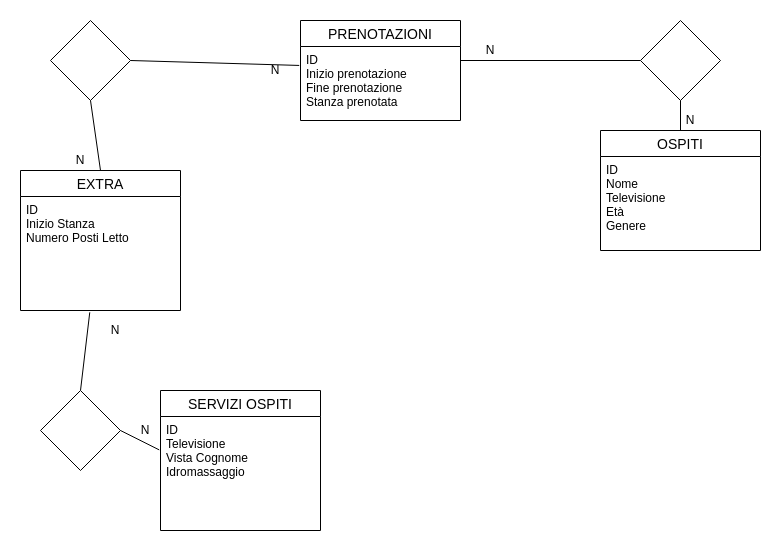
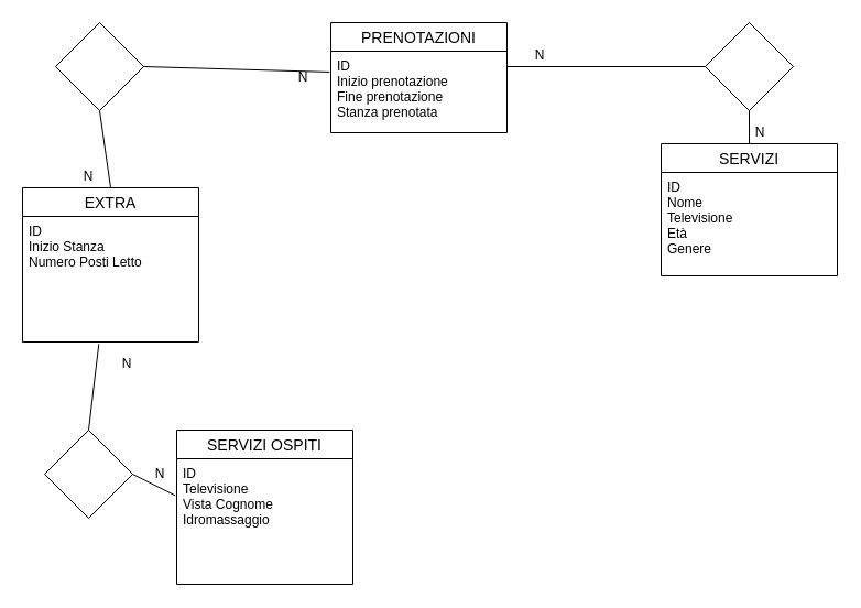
- <mxCell id="2" value="OSPITI" style="swimlane;fontStyle=0;childLayout=stackLayout;horizontal=1;startSize=26;horizontalStack=0;resizeParent=1;resizeParentMax=0;resizeLast=0;collapsible=1;marginBottom=0;align=center;fontSize=14;" vertex="1" parent="1"><mxGeometry x="600" y="130" width="160" height="120" as="geometry" /></mxCell>
+ <mxCell id="2" value="SERVIZI" style="swimlane;fontStyle=0;childLayout=stackLayout;horizontal=1;startSize=26;horizontalStack=0;resizeParent=1;resizeParentMax=0;resizeLast=0;collapsible=1;marginBottom=0;align=center;fontSize=14;" vertex="1" parent="1"><mxGeometry x="600" y="130" width="160" height="120" as="geometry" /></mxCell>
